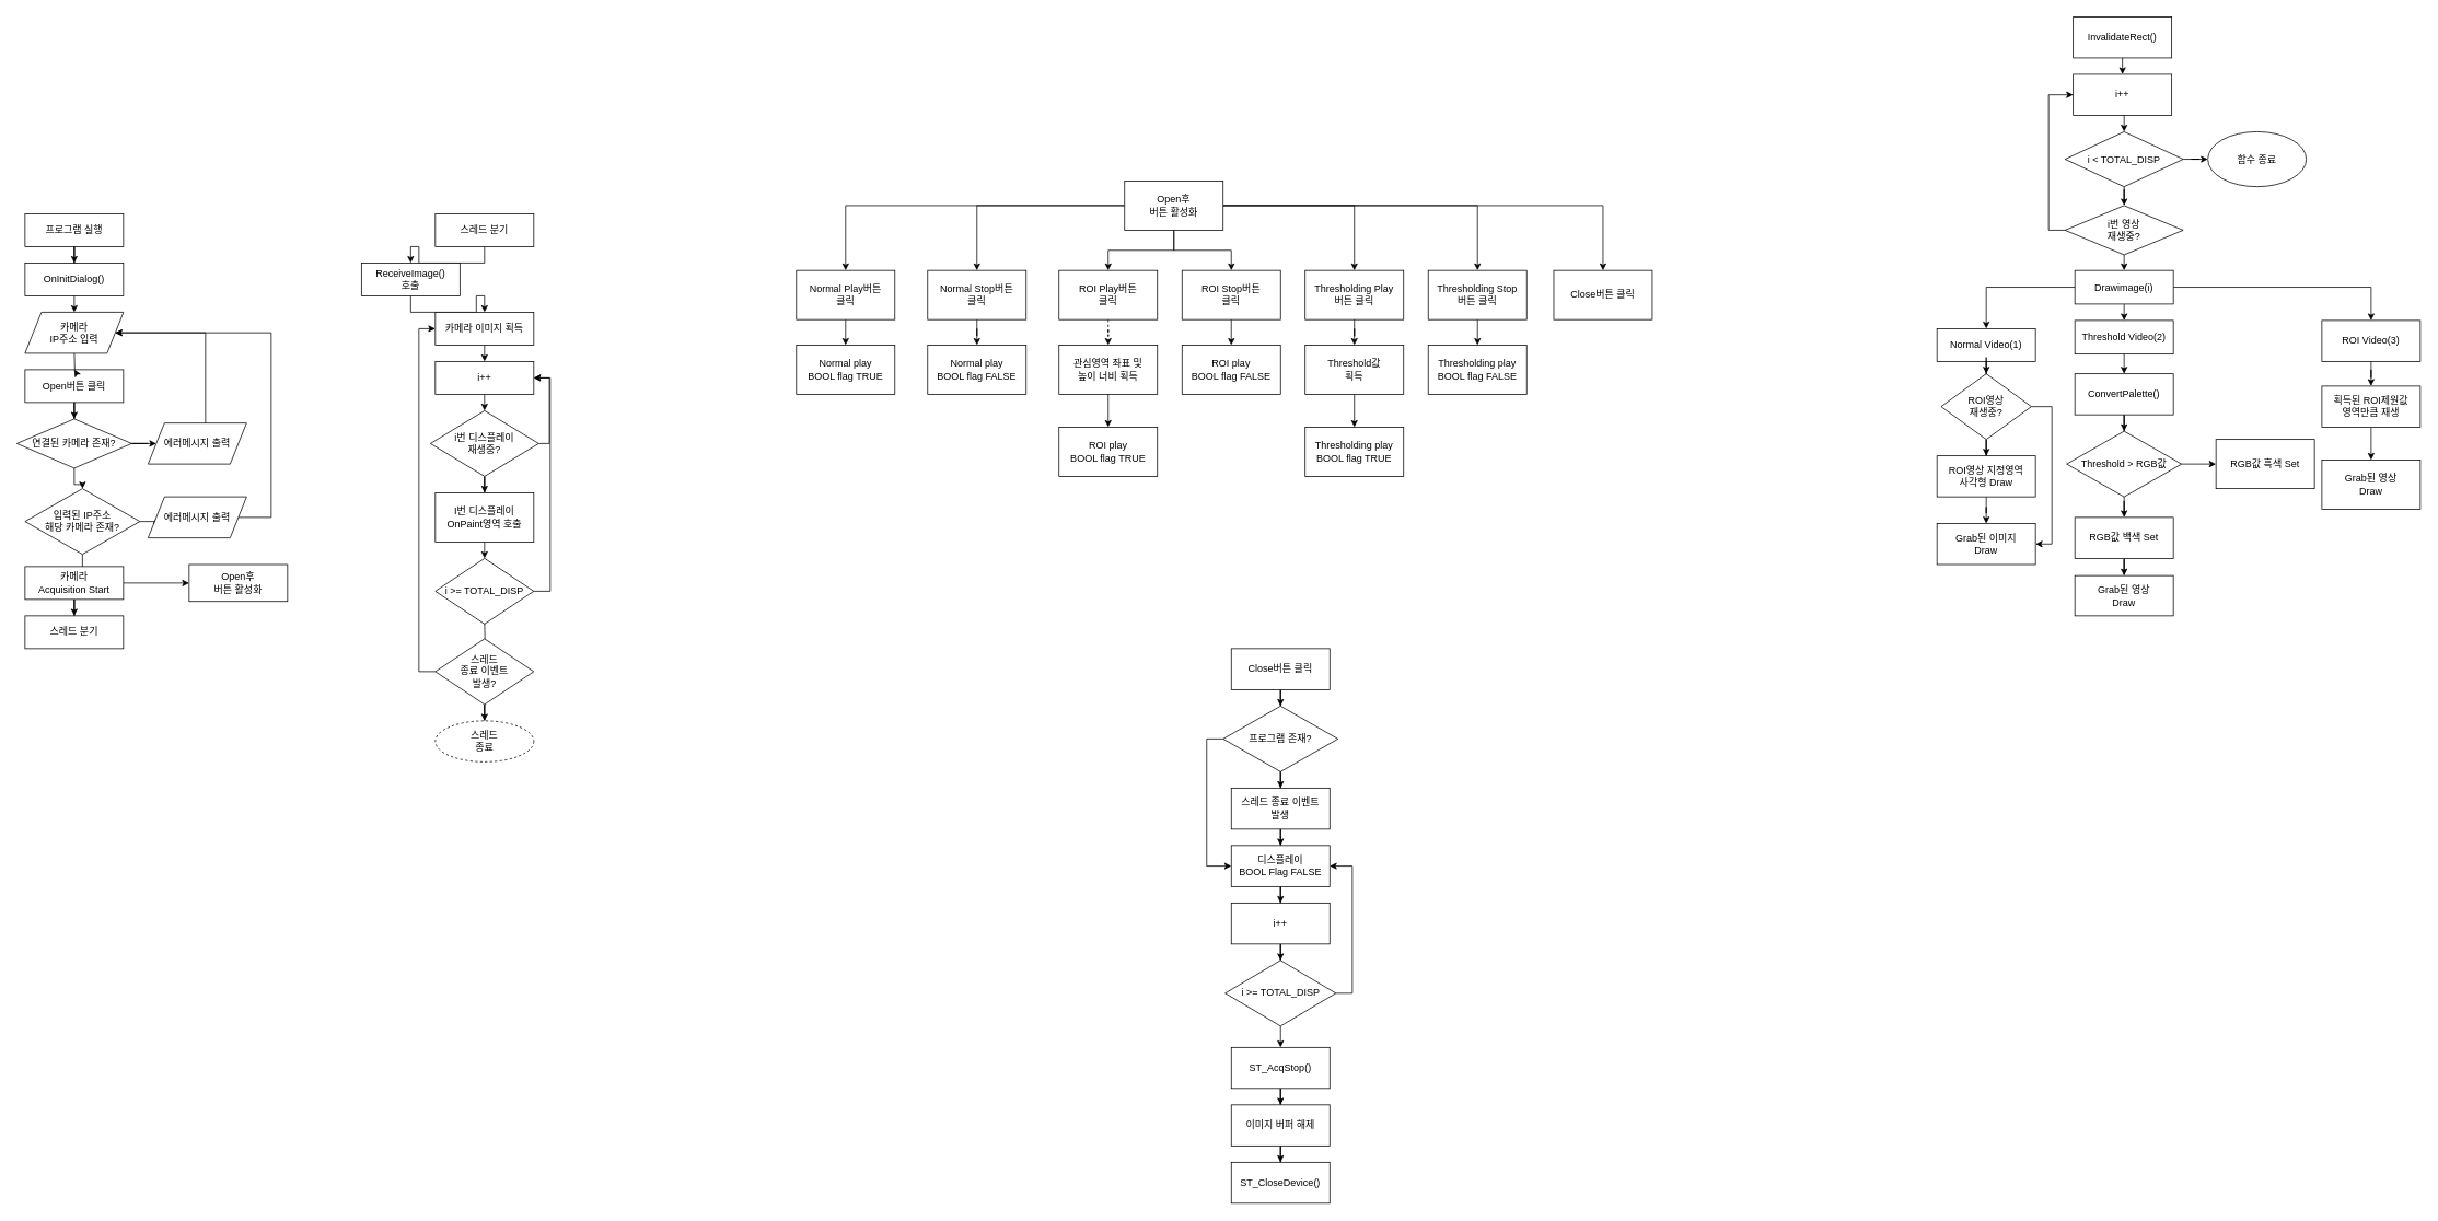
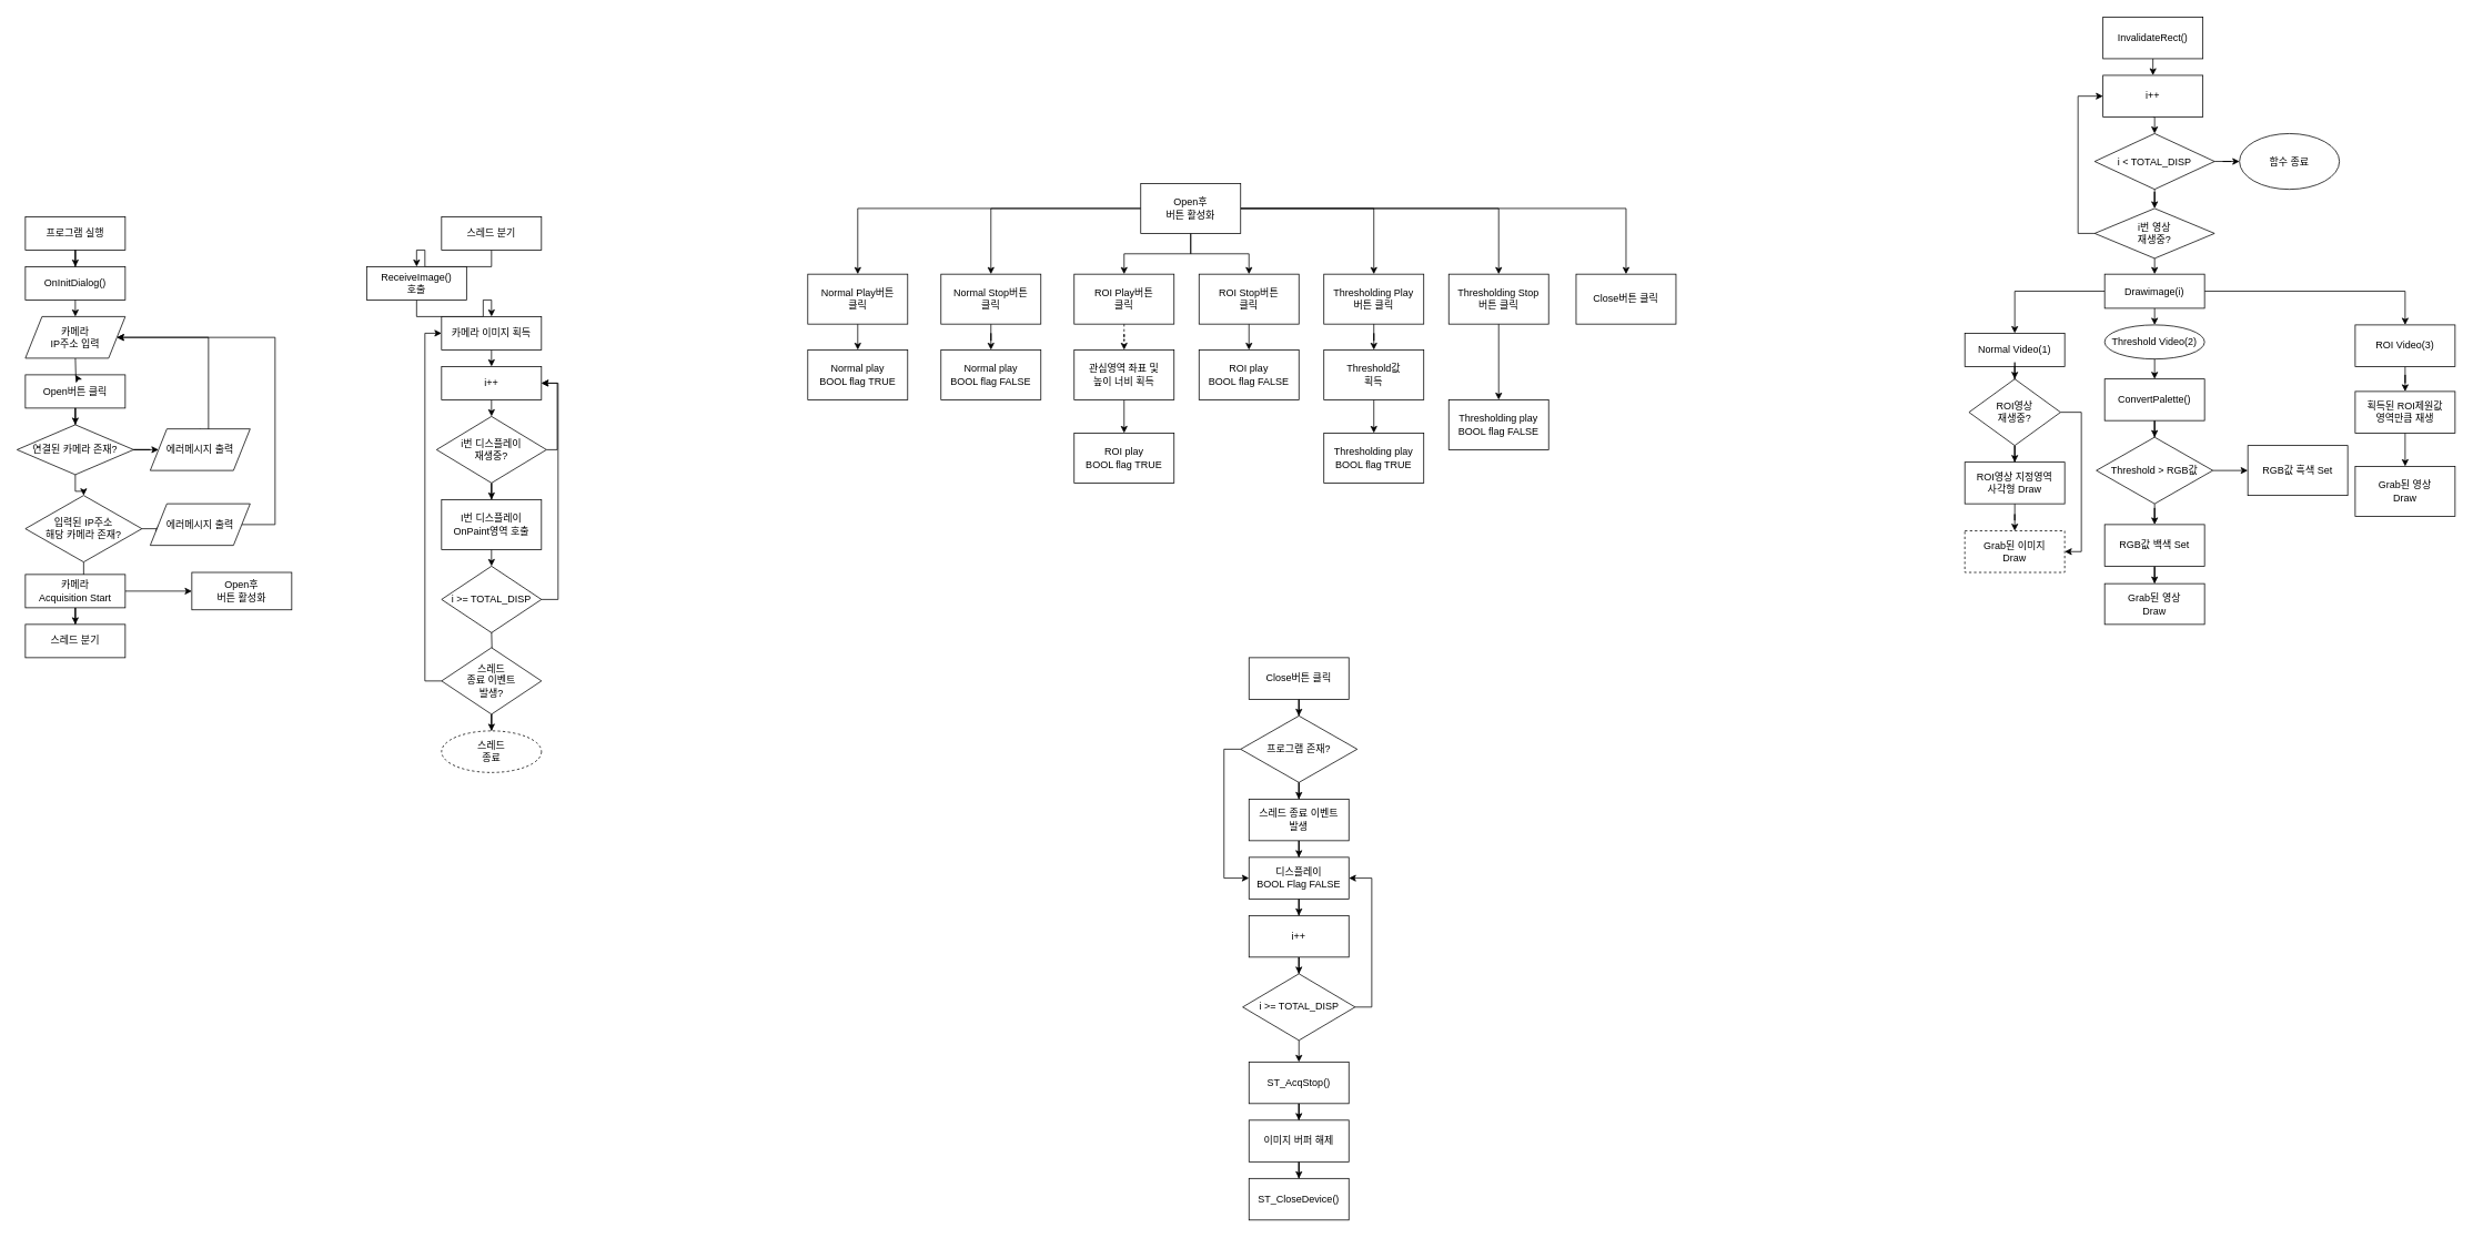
- <mxCell id="71" value="Threshold Video(2)" style="rounded=0;whiteSpace=wrap;html=1;" parent="1" vertex="1"><mxGeometry x="2528" y="390" width="120" height="41" as="geometry" /></mxCell>
+ <mxCell id="71" value="Threshold Video(2)" style="ellipse;whiteSpace=wrap;html=1;" parent="1" vertex="1"><mxGeometry x="2528" y="390" width="120" height="41" as="geometry" /></mxCell>
- <mxCell id="60" value="Thresholding play&lt;br&gt;BOOL flag FALSE" style="whiteSpace=wrap;html=1;rounded=0;" parent="1" vertex="1"><mxGeometry x="1740" y="420" width="120" height="60" as="geometry" /></mxCell>
+ <mxCell id="60" value="Thresholding play&lt;br&gt;BOOL flag FALSE" style="whiteSpace=wrap;html=1;rounded=0;" parent="1" vertex="1"><mxGeometry x="1740" y="480" width="120" height="60" as="geometry" /></mxCell>
- <mxCell id="89" value="Grab된 이미지&lt;br&gt;Draw" style="whiteSpace=wrap;html=1;rounded=0;" parent="1" vertex="1"><mxGeometry x="2360" y="637.5" width="120" height="50" as="geometry" /></mxCell>
+ <mxCell id="89" value="Grab된 이미지&lt;br&gt;Draw" style="whiteSpace=wrap;html=1;rounded=0;dashed=1;" parent="1" vertex="1"><mxGeometry x="2360" y="637.5" width="120" height="50" as="geometry" /></mxCell>
